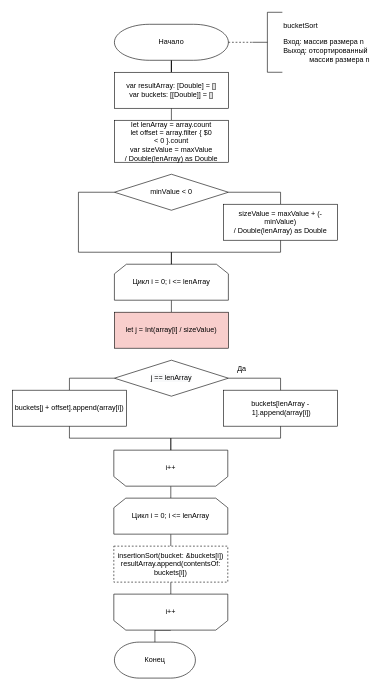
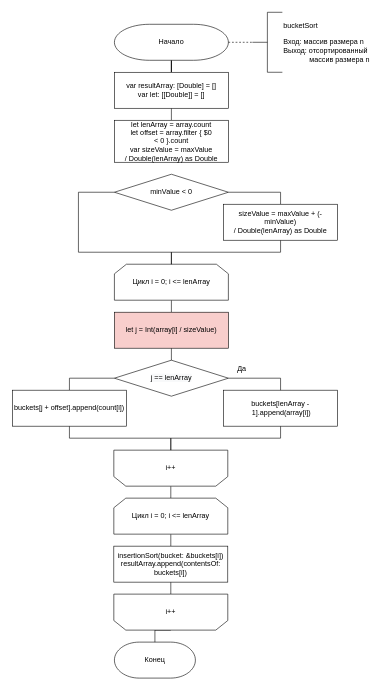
- <mxCell id="14" value="&lt;span style=&quot;text-align: left;&quot;&gt;var&amp;nbsp;resultArray: [&lt;/span&gt;&lt;span style=&quot;text-align: left;&quot; class=&quot;s2&quot;&gt;Double&lt;/span&gt;&lt;span style=&quot;text-align: left;&quot;&gt;] = []&lt;br&gt;&lt;/span&gt;&lt;span style=&quot;text-align: left;&quot; class=&quot;s1&quot;&gt;var&lt;/span&gt;&lt;span style=&quot;text-align: left;&quot;&gt;&amp;nbsp;buckets: [[&lt;/span&gt;&lt;span style=&quot;text-align: left;&quot; class=&quot;s2&quot;&gt;Double&lt;/span&gt;&lt;span style=&quot;text-align: left;&quot;&gt;]] = []&lt;/span&gt;&lt;span style=&quot;text-align: left;&quot;&gt;&lt;br&gt;&lt;/span&gt;" style="rounded=0;whiteSpace=wrap;html=1;strokeWidth=1;align=center;" parent="1" vertex="1"><mxGeometry x="190" y="120" width="190" height="60" as="geometry" /></mxCell>
+ <mxCell id="14" value="&lt;span style=&quot;text-align: left;&quot;&gt;var&amp;nbsp;resultArray: [&lt;/span&gt;&lt;span style=&quot;text-align: left;&quot; class=&quot;s2&quot;&gt;Double&lt;/span&gt;&lt;span style=&quot;text-align: left;&quot;&gt;] = []&lt;br&gt;&lt;/span&gt;&lt;span style=&quot;text-align: left;&quot; class=&quot;s1&quot;&gt;var&lt;/span&gt;&lt;span style=&quot;text-align: left;&quot;&gt;&amp;nbsp;let: [[&lt;/span&gt;&lt;span style=&quot;text-align: left;&quot; class=&quot;s2&quot;&gt;Double&lt;/span&gt;&lt;span style=&quot;text-align: left;&quot;&gt;]] = []&lt;/span&gt;&lt;span style=&quot;text-align: left;&quot;&gt;&lt;br&gt;&lt;/span&gt;" style="rounded=0;whiteSpace=wrap;html=1;strokeWidth=1;align=center;" parent="1" vertex="1"><mxGeometry x="190" y="120" width="190" height="60" as="geometry" /></mxCell>
+ <mxCell id="31" style="edgeStyle=orthogonalEdgeStyle;rounded=0;orthogonalLoop=1;jettySize=auto;html=1;exitX=0.5;exitY=1;exitDx=0;exitDy=0;entryX=0.5;entryY=0;entryDx=0;entryDy=0;entryPerimeter=0;endArrow=none;endFill=0;" parent="1" source="32" target="17" edge="1"><mxGeometry relative="1" as="geometry" /></mxCell>
- <mxCell id="34" value="&lt;span style=&quot;text-align: left;&quot;&gt;buckets[j + offset].&lt;/span&gt;&lt;span style=&quot;text-align: left;&quot; class=&quot;s1&quot;&gt;append&lt;/span&gt;&lt;span style=&quot;text-align: left;&quot;&gt;(array[i])&lt;/span&gt;" style="rounded=0;whiteSpace=wrap;html=1;strokeWidth=1;align=center;" parent="1" vertex="1"><mxGeometry x="20" y="650" width="190" height="60" as="geometry" /></mxCell>
+ <mxCell id="34" value="&lt;span style=&quot;text-align: left;&quot;&gt;buckets[j + offset].&lt;/span&gt;&lt;span style=&quot;text-align: left;&quot; class=&quot;s1&quot;&gt;append&lt;/span&gt;&lt;span style=&quot;text-align: left;&quot;&gt;(count[i])&lt;/span&gt;" style="rounded=0;whiteSpace=wrap;html=1;strokeWidth=1;align=center;" parent="1" vertex="1"><mxGeometry x="20" y="650" width="190" height="60" as="geometry" /></mxCell>
- <mxCell id="21" value="&lt;p style=&quot;&quot; class=&quot;p1&quot;&gt;insertionSort&lt;span class=&quot;s1&quot;&gt;(&lt;/span&gt;bucket&lt;span class=&quot;s1&quot;&gt;: &amp;amp;buckets[i])&lt;br&gt;&lt;/span&gt;&lt;span style=&quot;background-color: initial;&quot;&gt;resultArray.&lt;/span&gt;&lt;span style=&quot;background-color: initial;&quot; class=&quot;s2&quot;&gt;append&lt;/span&gt;&lt;span style=&quot;background-color: initial;&quot;&gt;(&lt;/span&gt;&lt;span style=&quot;background-color: initial;&quot; class=&quot;s2&quot;&gt;contentsOf&lt;/span&gt;&lt;span style=&quot;background-color: initial;&quot;&gt;: buckets[i])&lt;/span&gt;&lt;br&gt;&lt;/p&gt;" style="rounded=0;whiteSpace=wrap;html=1;strokeWidth=1;align=center;dashed=1;" parent="1" vertex="1"><mxGeometry x="189" y="910" width="190" height="60" as="geometry" /></mxCell>
+ <mxCell id="21" value="&lt;p style=&quot;&quot; class=&quot;p1&quot;&gt;insertionSort&lt;span class=&quot;s1&quot;&gt;(&lt;/span&gt;bucket&lt;span class=&quot;s1&quot;&gt;: &amp;amp;buckets[i])&lt;br&gt;&lt;/span&gt;&lt;span style=&quot;background-color: initial;&quot;&gt;resultArray.&lt;/span&gt;&lt;span style=&quot;background-color: initial;&quot; class=&quot;s2&quot;&gt;append&lt;/span&gt;&lt;span style=&quot;background-color: initial;&quot;&gt;(&lt;/span&gt;&lt;span style=&quot;background-color: initial;&quot; class=&quot;s2&quot;&gt;contentsOf&lt;/span&gt;&lt;span style=&quot;background-color: initial;&quot;&gt;: buckets[i])&lt;/span&gt;&lt;br&gt;&lt;/p&gt;" style="rounded=0;whiteSpace=wrap;html=1;strokeWidth=1;align=center;" parent="1" vertex="1"><mxGeometry x="189" y="910" width="190" height="60" as="geometry" /></mxCell>
